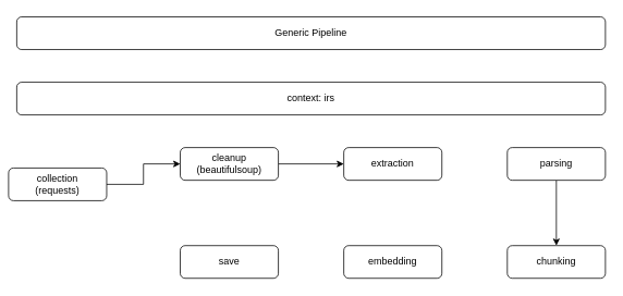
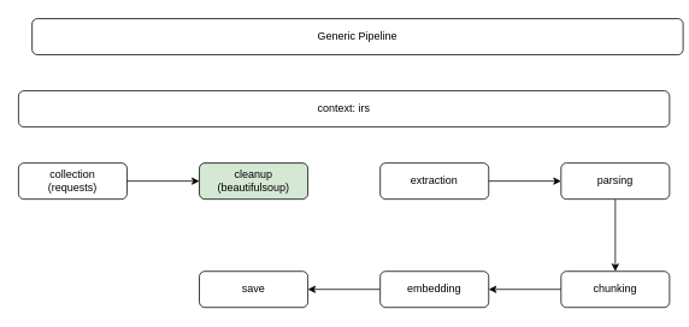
- <mxCell id="2" value="Generic Pipeline" style="rounded=1;whiteSpace=wrap;html=1;" vertex="1" parent="1"><mxGeometry x="20" y="20" width="720" height="40" as="geometry" /></mxCell>
+ <mxCell id="2" value="Generic Pipeline" style="rounded=1;whiteSpace=wrap;html=1;" vertex="1" parent="1"><mxGeometry x="35" y="20" width="720" height="40" as="geometry" /></mxCell>
- <mxCell id="7" value="&lt;div&gt;cleanup&lt;/div&gt;&lt;div&gt;(beautifulsoup)&lt;/div&gt;" style="rounded=1;whiteSpace=wrap;html=1;" vertex="1" parent="1"><mxGeometry x="220" y="180" width="120" height="40" as="geometry" /></mxCell>
+ <mxCell id="7" value="&lt;div&gt;cleanup&lt;/div&gt;&lt;div&gt;(beautifulsoup)&lt;/div&gt;" style="rounded=1;whiteSpace=wrap;html=1;fillColor=#d5e8d4;" vertex="1" parent="1"><mxGeometry x="220" y="180" width="120" height="40" as="geometry" /></mxCell>
- <mxCell id="6" value="" style="edgeStyle=orthogonalEdgeStyle;rounded=0;orthogonalLoop=1;jettySize=auto;html=1;" edge="1" parent="1" source="7" target="9"><mxGeometry relative="1" as="geometry" /></mxCell>
+ <mxCell id="8" value="" style="edgeStyle=orthogonalEdgeStyle;rounded=0;orthogonalLoop=1;jettySize=auto;html=1;" edge="1" parent="1" source="9" target="11"><mxGeometry relative="1" as="geometry" /></mxCell>
- <mxCell id="5" value="&lt;div&gt;collection&lt;/div&gt;&lt;div&gt;(requests)&lt;/div&gt;" style="rounded=1;whiteSpace=wrap;html=1;" vertex="1" parent="1"><mxGeometry x="10" y="205" width="120" height="40" as="geometry" /></mxCell>
+ <mxCell id="5" value="&lt;div&gt;collection&lt;/div&gt;&lt;div&gt;(requests)&lt;/div&gt;" style="rounded=1;whiteSpace=wrap;html=1;" vertex="1" parent="1"><mxGeometry x="20" y="180" width="120" height="40" as="geometry" /></mxCell>
+ <mxCell id="14" value="" style="edgeStyle=orthogonalEdgeStyle;rounded=0;orthogonalLoop=1;jettySize=auto;html=1;" edge="1" parent="1" source="15" target="16"><mxGeometry relative="1" as="geometry" /></mxCell>
+ <mxCell id="12" value="" style="edgeStyle=orthogonalEdgeStyle;rounded=0;orthogonalLoop=1;jettySize=auto;html=1;" edge="1" parent="1" source="13" target="15"><mxGeometry relative="1" as="geometry" /></mxCell>
